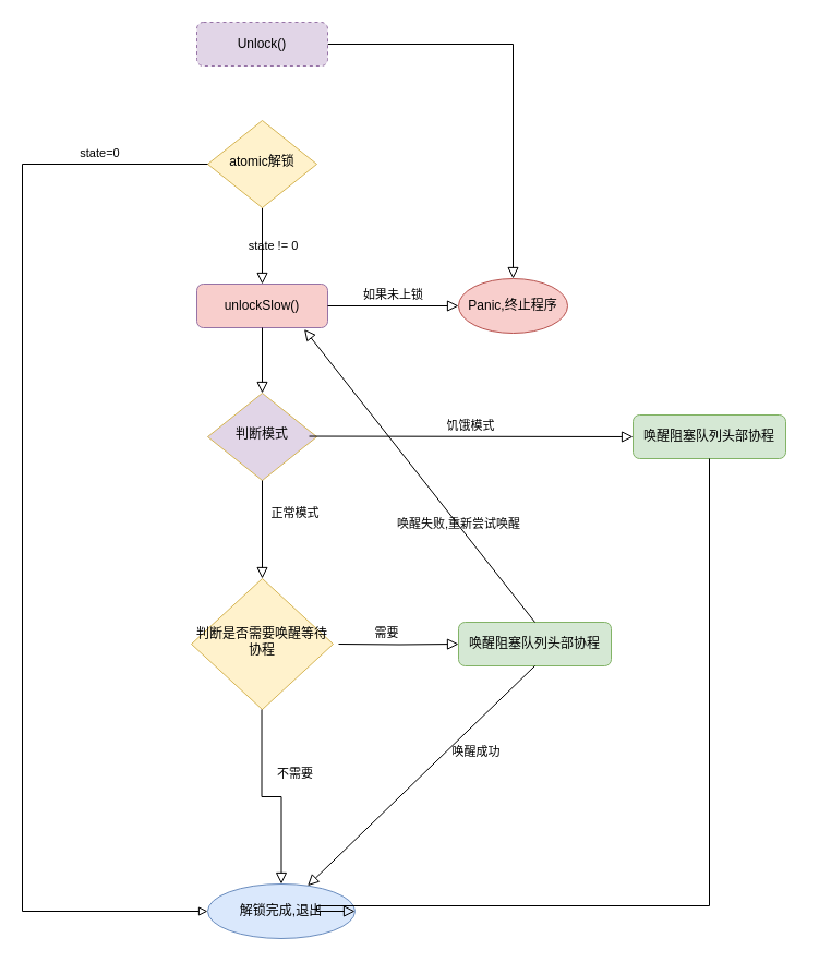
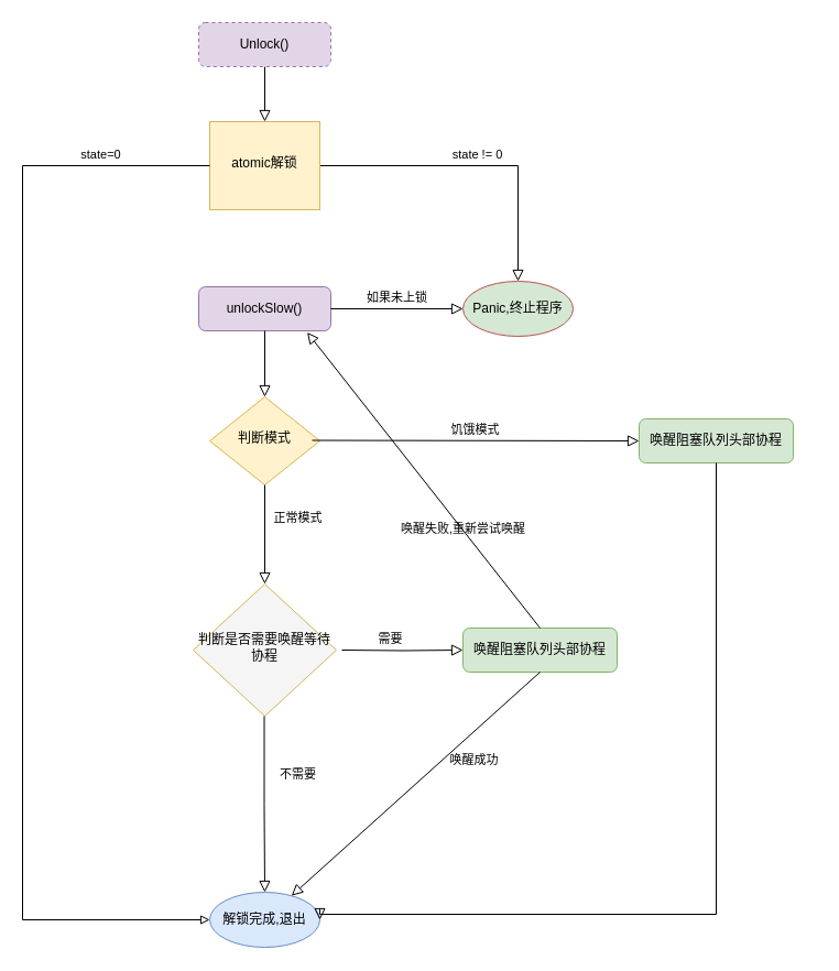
- <mxCell id="2" value="" style="rounded=0;html=1;jettySize=auto;orthogonalLoop=1;fontSize=11;endArrow=block;endFill=0;endSize=8;strokeWidth=1;shadow=0;labelBackgroundColor=none;edgeStyle=orthogonalEdgeStyle;" parent="1" source="3" target="10" edge="1"><mxGeometry relative="1" as="geometry" /></mxCell>
+ <mxCell id="2" value="" style="rounded=0;html=1;jettySize=auto;orthogonalLoop=1;fontSize=11;endArrow=block;endFill=0;endSize=8;strokeWidth=1;shadow=0;labelBackgroundColor=none;edgeStyle=orthogonalEdgeStyle;" parent="1" source="3" target="5" edge="1"><mxGeometry relative="1" as="geometry" /></mxCell>
- <mxCell id="5" value="atomic解锁" style="rhombus;whiteSpace=wrap;html=1;shadow=0;fontFamily=Helvetica;fontSize=12;align=center;strokeWidth=1;spacing=6;spacingTop=-4;fillColor=#fff2cc;strokeColor=#d6b656;" parent="1" vertex="1"><mxGeometry x="190" y="110" width="100" height="80" as="geometry" /></mxCell>
+ <mxCell id="5" value="atomic解锁" style="whiteSpace=wrap;html=1;shadow=0;fontFamily=Helvetica;fontSize=12;align=center;strokeWidth=1;spacing=6;spacingTop=-4;fillColor=#fff2cc;strokeColor=#d6b656;rounded=0;" parent="1" vertex="1"><mxGeometry x="190" y="110" width="100" height="80" as="geometry" /></mxCell>
- <mxCell id="4" value="state != 0" style="edgeStyle=orthogonalEdgeStyle;rounded=0;html=1;jettySize=auto;orthogonalLoop=1;fontSize=11;endArrow=block;endFill=0;endSize=8;strokeWidth=1;shadow=0;labelBackgroundColor=none;" parent="1" source="5" target="6" edge="1"><mxGeometry y="10" relative="1" as="geometry"><mxPoint as="offset" /></mxGeometry></mxCell>
+ <mxCell id="4" value="state != 0" style="edgeStyle=orthogonalEdgeStyle;rounded=0;html=1;jettySize=auto;orthogonalLoop=1;fontSize=11;endArrow=block;endFill=0;endSize=8;strokeWidth=1;shadow=0;labelBackgroundColor=none;" parent="1" source="5" target="10" edge="1"><mxGeometry y="10" relative="1" as="geometry"><mxPoint as="offset" /></mxGeometry></mxCell>
- <mxCell id="6" value="unlockSlow()" style="rounded=1;whiteSpace=wrap;html=1;fontSize=12;glass=0;strokeWidth=1;shadow=0;fillColor=#f8cecc;strokeColor=#9673a6;" parent="1" vertex="1"><mxGeometry x="180" y="260" width="120" height="40" as="geometry" /></mxCell>
+ <mxCell id="6" value="unlockSlow()" style="rounded=1;whiteSpace=wrap;html=1;fontSize=12;glass=0;strokeWidth=1;shadow=0;fillColor=#e1d5e7;strokeColor=#9673a6;" parent="1" vertex="1"><mxGeometry x="180" y="260" width="120" height="40" as="geometry" /></mxCell>
- <mxCell id="10" value="Panic,终止程序" style="ellipse;whiteSpace=wrap;html=1;fillColor=#f8cecc;strokeColor=#b85450;" vertex="1" parent="1"><mxGeometry x="420" y="255" width="100" height="50" as="geometry" /></mxCell>
+ <mxCell id="10" value="Panic,终止程序" style="ellipse;whiteSpace=wrap;html=1;fillColor=#d5e8d4;strokeColor=#b85450;" vertex="1" parent="1"><mxGeometry x="420" y="255" width="100" height="50" as="geometry" /></mxCell>
- <mxCell id="12" value="判断模式" style="rhombus;whiteSpace=wrap;html=1;shadow=0;fontFamily=Helvetica;fontSize=12;align=center;strokeWidth=1;spacing=6;spacingTop=-4;fillColor=#e1d5e7;strokeColor=#d6b656;" vertex="1" parent="1"><mxGeometry x="190" y="360" width="100" height="80" as="geometry" /></mxCell>
+ <mxCell id="12" value="判断模式" style="rhombus;whiteSpace=wrap;html=1;shadow=0;fontFamily=Helvetica;fontSize=12;align=center;strokeWidth=1;spacing=6;spacingTop=-4;fillColor=#fff2cc;strokeColor=#d6b656;" vertex="1" parent="1"><mxGeometry x="190" y="360" width="100" height="80" as="geometry" /></mxCell>
- <mxCell id="17" value="判断是否需要唤醒等待协程" style="rhombus;whiteSpace=wrap;html=1;shadow=0;fontFamily=Helvetica;fontSize=12;align=center;strokeWidth=1;spacing=6;spacingTop=-4;fillColor=#fff2cc;strokeColor=#d6b656;" vertex="1" parent="1"><mxGeometry x="175" y="530" width="130" height="120" as="geometry" /></mxCell>
+ <mxCell id="17" value="判断是否需要唤醒等待协程" style="rhombus;whiteSpace=wrap;html=1;shadow=0;fontFamily=Helvetica;fontSize=12;align=center;strokeWidth=1;spacing=6;spacingTop=-4;fillColor=#f5f5f5;strokeColor=#d6b656;" vertex="1" parent="1"><mxGeometry x="175" y="530" width="130" height="120" as="geometry" /></mxCell>
- <mxCell id="8" value="解锁完成,退出" style="ellipse;whiteSpace=wrap;html=1;fillColor=#dae8fc;strokeColor=#6c8ebf;" vertex="1" parent="1"><mxGeometry x="190" y="810" width="135" height="50" as="geometry" /></mxCell>
+ <mxCell id="8" value="解锁完成,退出" style="ellipse;whiteSpace=wrap;html=1;fillColor=#dae8fc;strokeColor=#6c8ebf;" vertex="1" parent="1"><mxGeometry x="190" y="810" width="100" height="50" as="geometry" /></mxCell>
